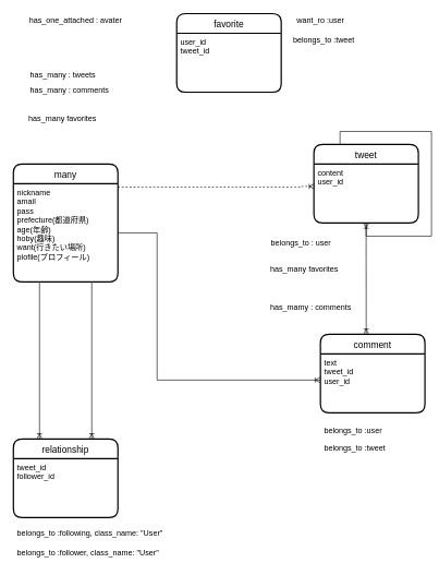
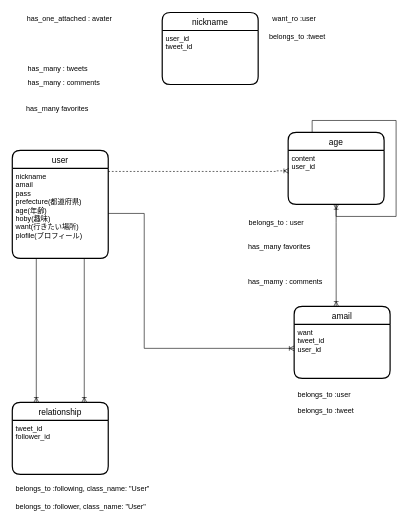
- <mxCell id="27" value="favorite" style="swimlane;childLayout=stackLayout;horizontal=1;startSize=30;horizontalStack=0;rounded=1;fontSize=14;fontStyle=0;strokeWidth=2;resizeParent=0;resizeLast=1;shadow=0;dashed=0;align=center;" vertex="1" parent="1"><mxGeometry x="270" y="20" width="160" height="120" as="geometry" /></mxCell>
+ <mxCell id="27" value="nickname" style="swimlane;childLayout=stackLayout;horizontal=1;startSize=30;horizontalStack=0;rounded=1;fontSize=14;fontStyle=0;strokeWidth=2;resizeParent=0;resizeLast=1;shadow=0;dashed=0;align=center;" vertex="1" parent="1"><mxGeometry x="270" y="20" width="160" height="120" as="geometry" /></mxCell>
- <mxCell id="6" value="tweet" style="swimlane;childLayout=stackLayout;horizontal=1;startSize=30;horizontalStack=0;rounded=1;fontSize=14;fontStyle=0;strokeWidth=2;resizeParent=0;resizeLast=1;shadow=0;dashed=0;align=center;" parent="1" vertex="1"><mxGeometry x="480" y="220" width="160" height="120" as="geometry" /></mxCell>
+ <mxCell id="6" value="age" style="swimlane;childLayout=stackLayout;horizontal=1;startSize=30;horizontalStack=0;rounded=1;fontSize=14;fontStyle=0;strokeWidth=2;resizeParent=0;resizeLast=1;shadow=0;dashed=0;align=center;" parent="1" vertex="1"><mxGeometry x="480" y="220" width="160" height="120" as="geometry" /></mxCell>
- <mxCell id="3" value="many" style="swimlane;childLayout=stackLayout;horizontal=1;startSize=30;horizontalStack=0;rounded=1;fontSize=14;fontStyle=0;strokeWidth=2;resizeParent=0;resizeLast=1;shadow=0;dashed=0;align=center;" parent="1" vertex="1"><mxGeometry x="20" y="250" width="160" height="180" as="geometry" /></mxCell>
+ <mxCell id="3" value="user" style="swimlane;childLayout=stackLayout;horizontal=1;startSize=30;horizontalStack=0;rounded=1;fontSize=14;fontStyle=0;strokeWidth=2;resizeParent=0;resizeLast=1;shadow=0;dashed=0;align=center;" parent="1" vertex="1"><mxGeometry x="20" y="250" width="160" height="180" as="geometry" /></mxCell>
- <mxCell id="8" value="comment" style="swimlane;childLayout=stackLayout;horizontal=1;startSize=30;horizontalStack=0;rounded=1;fontSize=14;fontStyle=0;strokeWidth=2;resizeParent=0;resizeLast=1;shadow=0;dashed=0;align=center;" parent="1" vertex="1"><mxGeometry x="490" y="510" width="160" height="120" as="geometry" /></mxCell>
+ <mxCell id="8" value="amail" style="swimlane;childLayout=stackLayout;horizontal=1;startSize=30;horizontalStack=0;rounded=1;fontSize=14;fontStyle=0;strokeWidth=2;resizeParent=0;resizeLast=1;shadow=0;dashed=0;align=center;" parent="1" vertex="1"><mxGeometry x="490" y="510" width="160" height="120" as="geometry" /></mxCell>
- <mxCell id="9" value="text&#10;tweet_id&#10;user_id" style="align=left;strokeColor=none;fillColor=none;spacingLeft=4;fontSize=12;verticalAlign=top;resizable=0;rotatable=0;part=1;" parent="8" vertex="1"><mxGeometry y="30" width="160" height="90" as="geometry" /></mxCell>
+ <mxCell id="9" value="want&#10;tweet_id&#10;user_id" style="align=left;strokeColor=none;fillColor=none;spacingLeft=4;fontSize=12;verticalAlign=top;resizable=0;rotatable=0;part=1;" parent="8" vertex="1"><mxGeometry y="30" width="160" height="90" as="geometry" /></mxCell>
